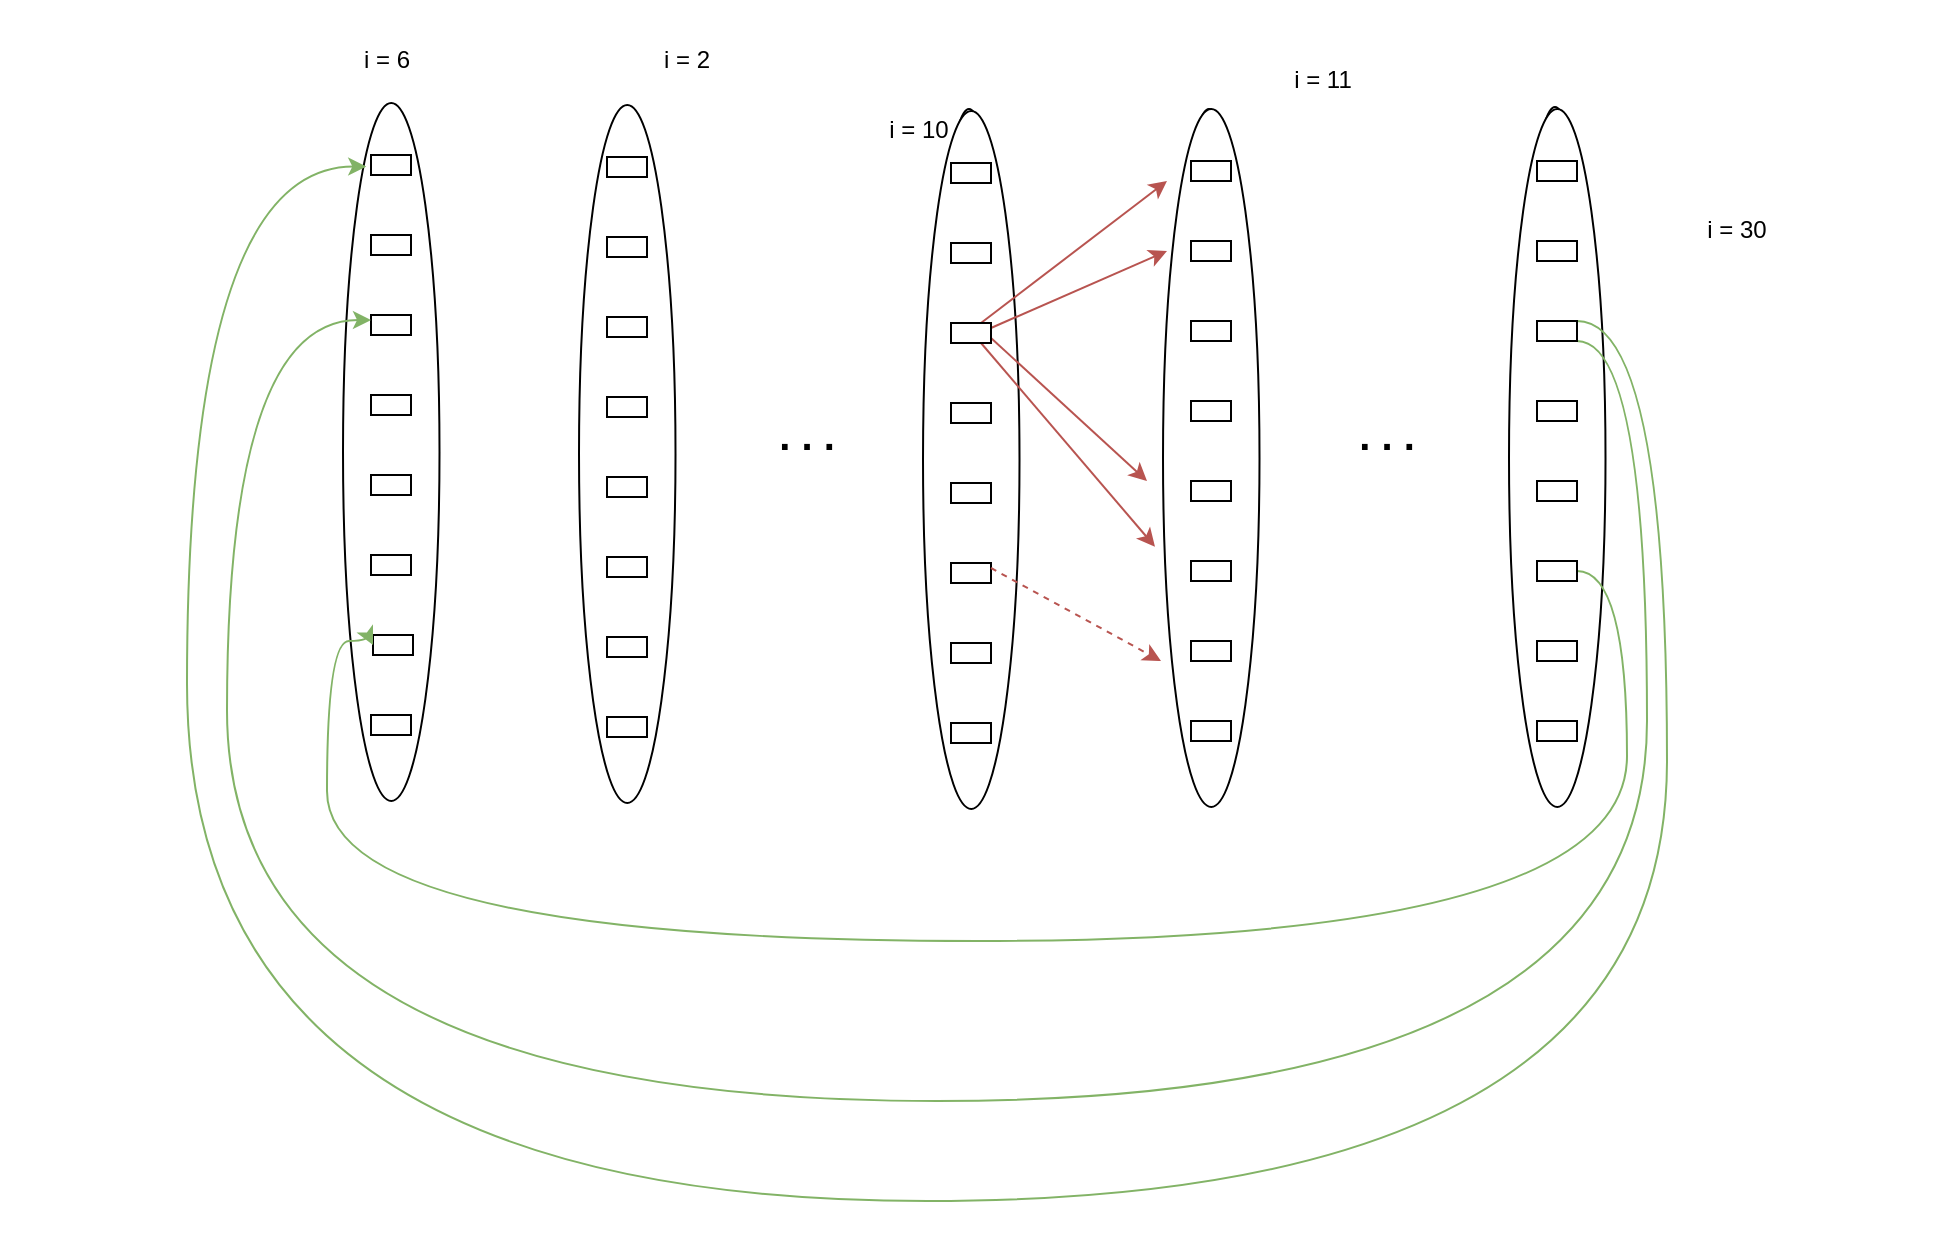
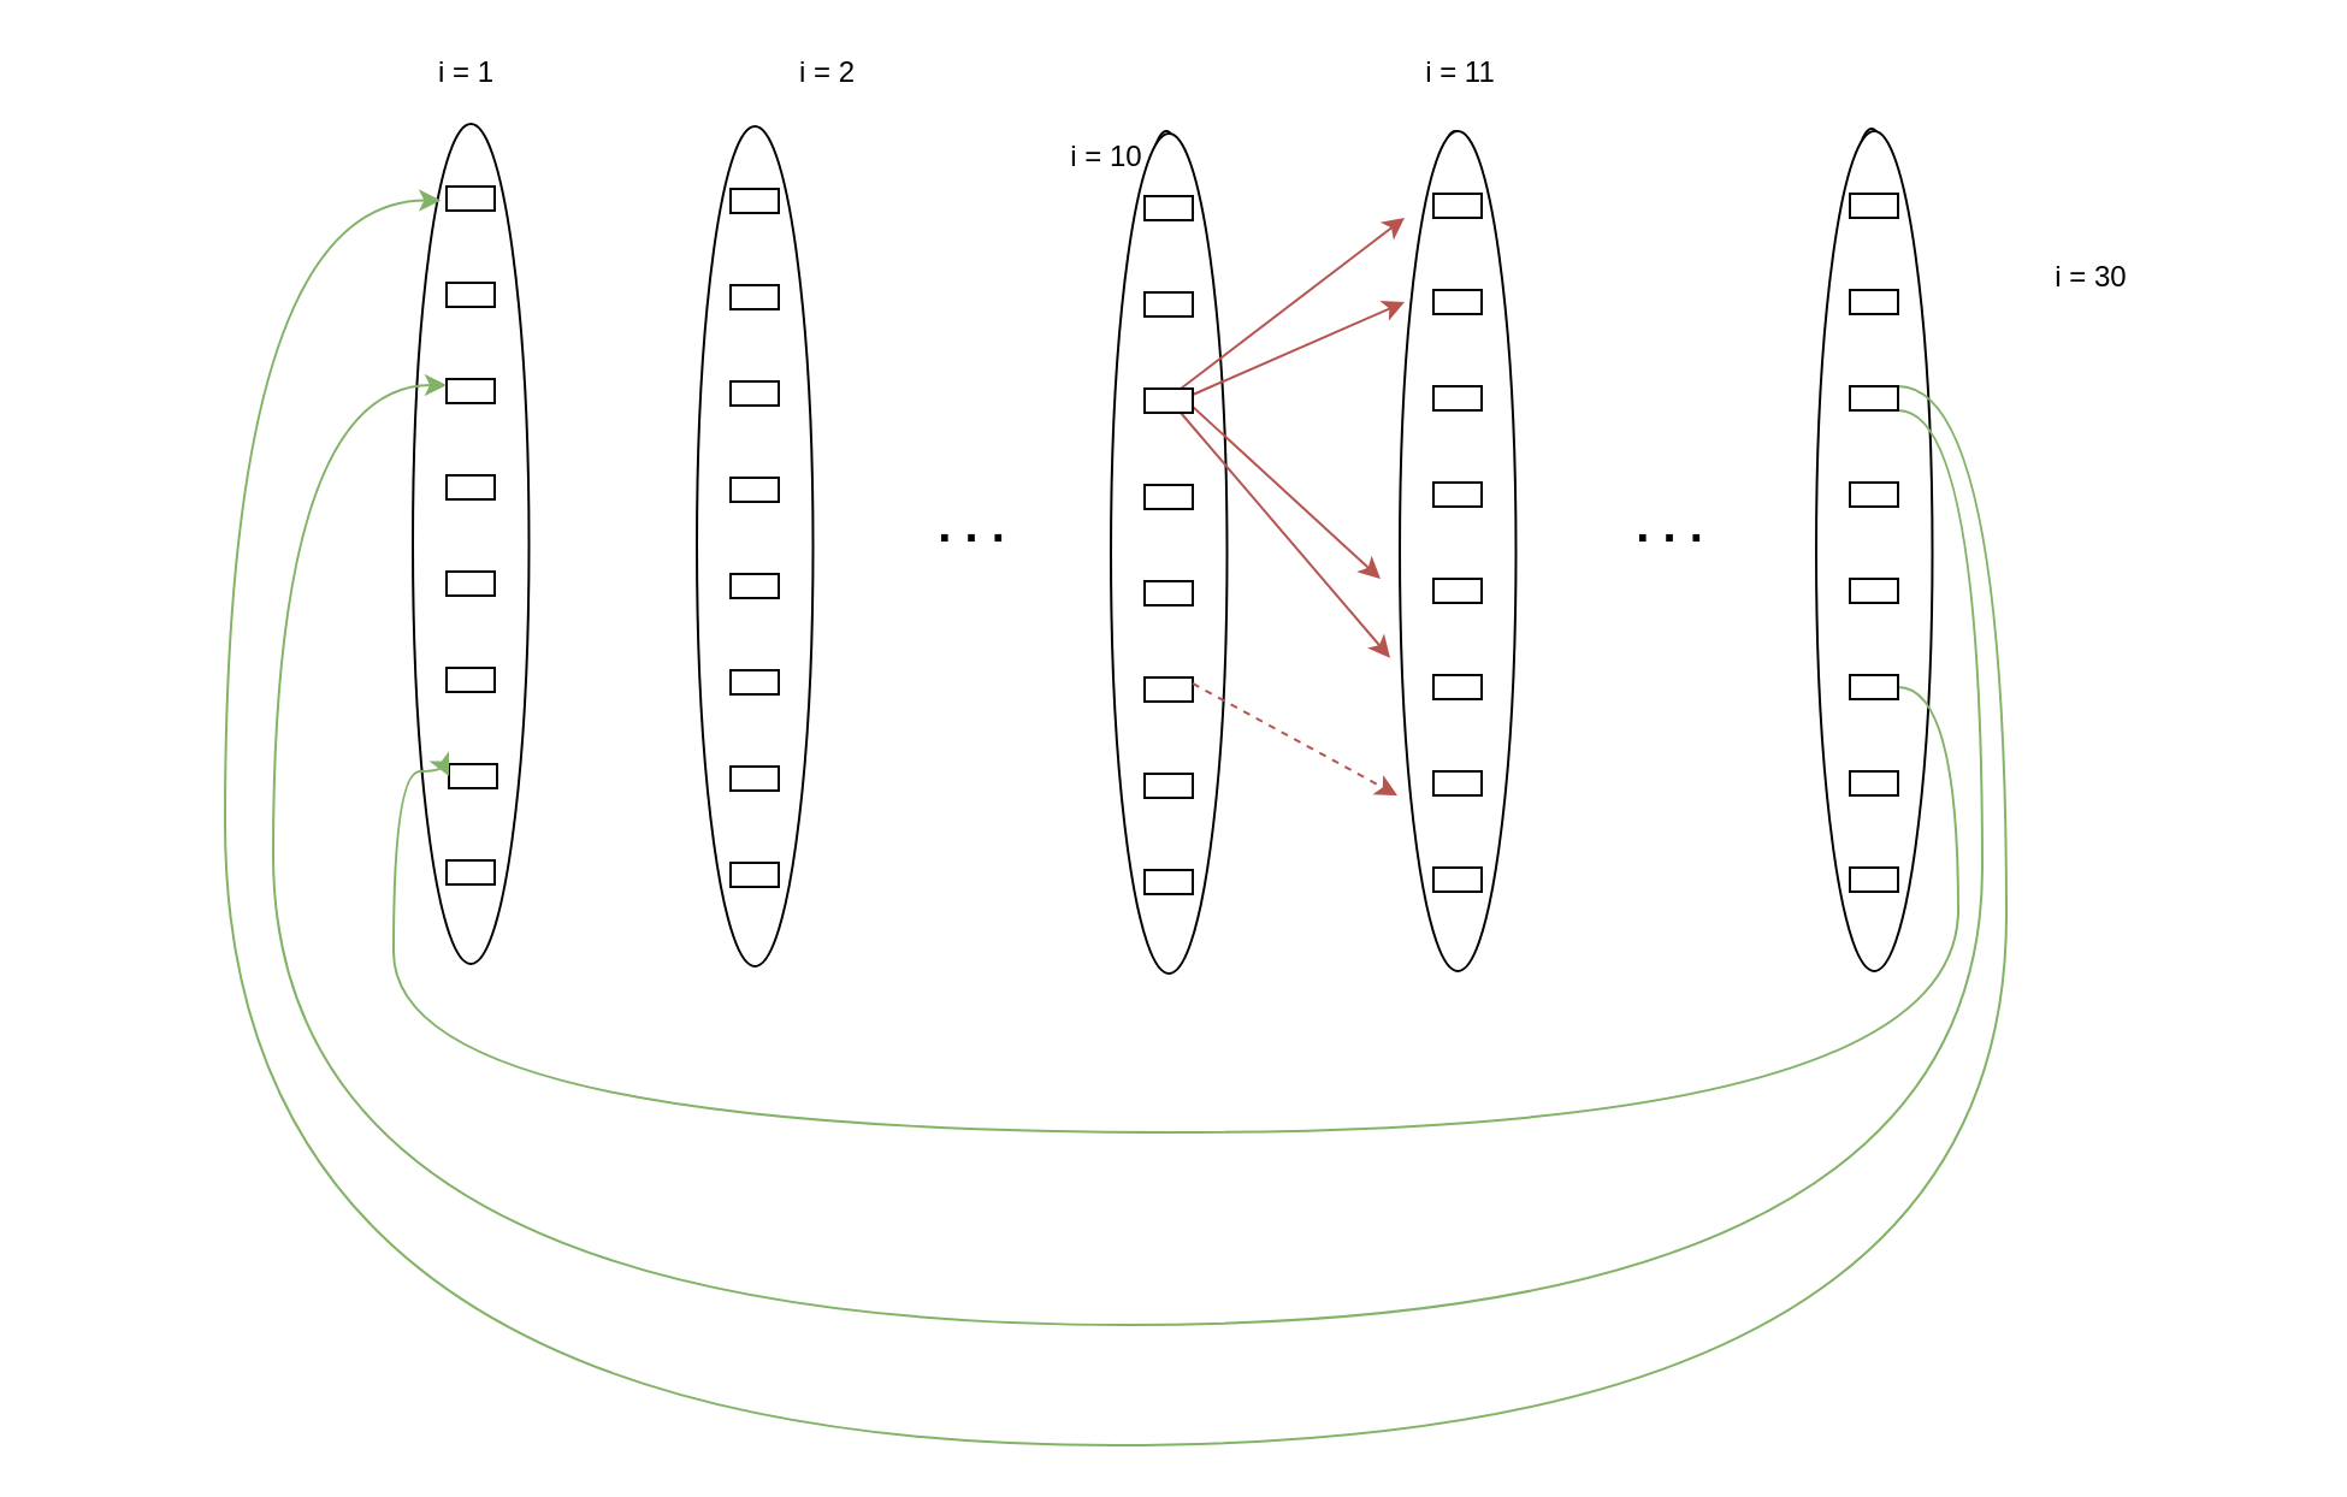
- <mxCell id="59" value="i = 6" style="text;html=1;align=center;verticalAlign=middle;resizable=0;points=[];autosize=1;" vertex="1" parent="1"><mxGeometry x="173" y="20" width="40" height="20" as="geometry" /></mxCell>
+ <mxCell id="59" value="i = 1" style="text;html=1;align=center;verticalAlign=middle;resizable=0;points=[];autosize=1;" vertex="1" parent="1"><mxGeometry x="173" y="20" width="40" height="20" as="geometry" /></mxCell>
- <mxCell id="62" value="i = 11" style="text;html=1;align=center;verticalAlign=middle;resizable=0;points=[];autosize=1;" vertex="1" parent="1"><mxGeometry x="640.63" y="30" width="40" height="20" as="geometry" /></mxCell>
+ <mxCell id="62" value="i = 11" style="text;html=1;align=center;verticalAlign=middle;resizable=0;points=[];autosize=1;" vertex="1" parent="1"><mxGeometry x="585.63" y="20" width="40" height="20" as="geometry" /></mxCell>
